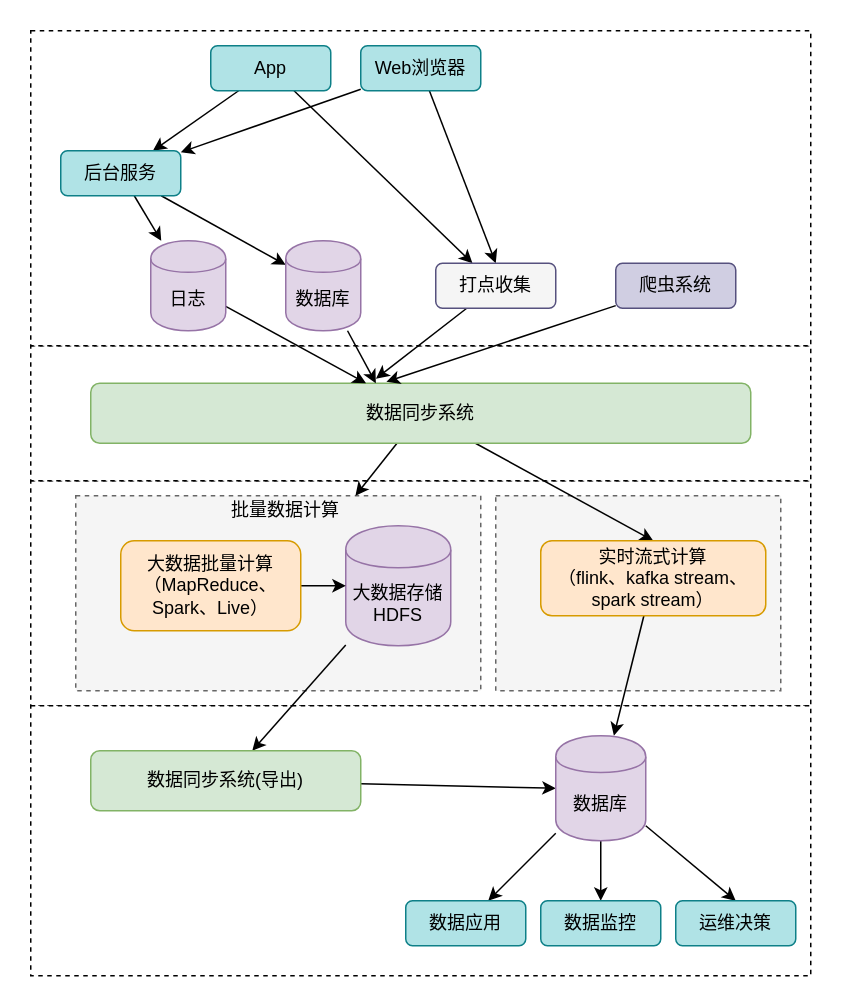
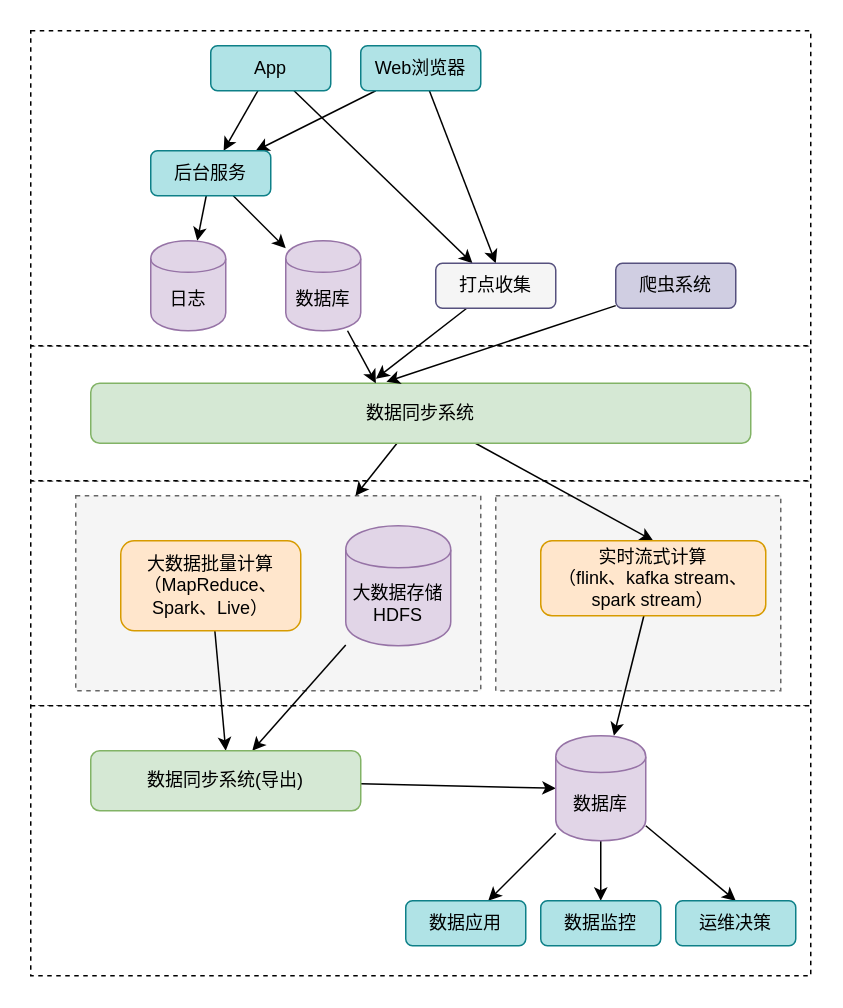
- <mxCell id="19" value="后台服务" style="rounded=1;whiteSpace=wrap;html=1;fillColor=#b0e3e6;strokeColor=#0e8088;" parent="1" vertex="1"><mxGeometry x="40" y="100" width="80" height="30" as="geometry" /></mxCell>
+ <mxCell id="19" value="后台服务" style="rounded=1;whiteSpace=wrap;html=1;fillColor=#b0e3e6;strokeColor=#0e8088;" parent="1" vertex="1"><mxGeometry x="100" y="100" width="80" height="30" as="geometry" /></mxCell>
- <mxCell id="22" style="edgeStyle=none;rounded=0;orthogonalLoop=1;jettySize=auto;html=1;" parent="1" source="23" target="10" edge="1"><mxGeometry relative="1" as="geometry" /></mxCell>
- <mxCell id="43" value="批量数据计算" style="text;html=1;strokeColor=none;fillColor=none;align=center;verticalAlign=middle;whiteSpace=wrap;rounded=0;dashed=1;" parent="1" vertex="1"><mxGeometry x="150" y="330" width="80" height="20" as="geometry" /></mxCell>
- <mxCell id="30" style="edgeStyle=none;rounded=0;orthogonalLoop=1;jettySize=auto;html=1;" parent="1" source="31" target="29" edge="1"><mxGeometry relative="1" as="geometry" /></mxCell>
+ <mxCell id="30" style="edgeStyle=none;rounded=0;orthogonalLoop=1;jettySize=auto;html=1;entryX=0.5;entryY=0;entryDx=0;entryDy=0;" parent="1" source="31" target="35" edge="1"><mxGeometry relative="1" as="geometry" /></mxCell>
